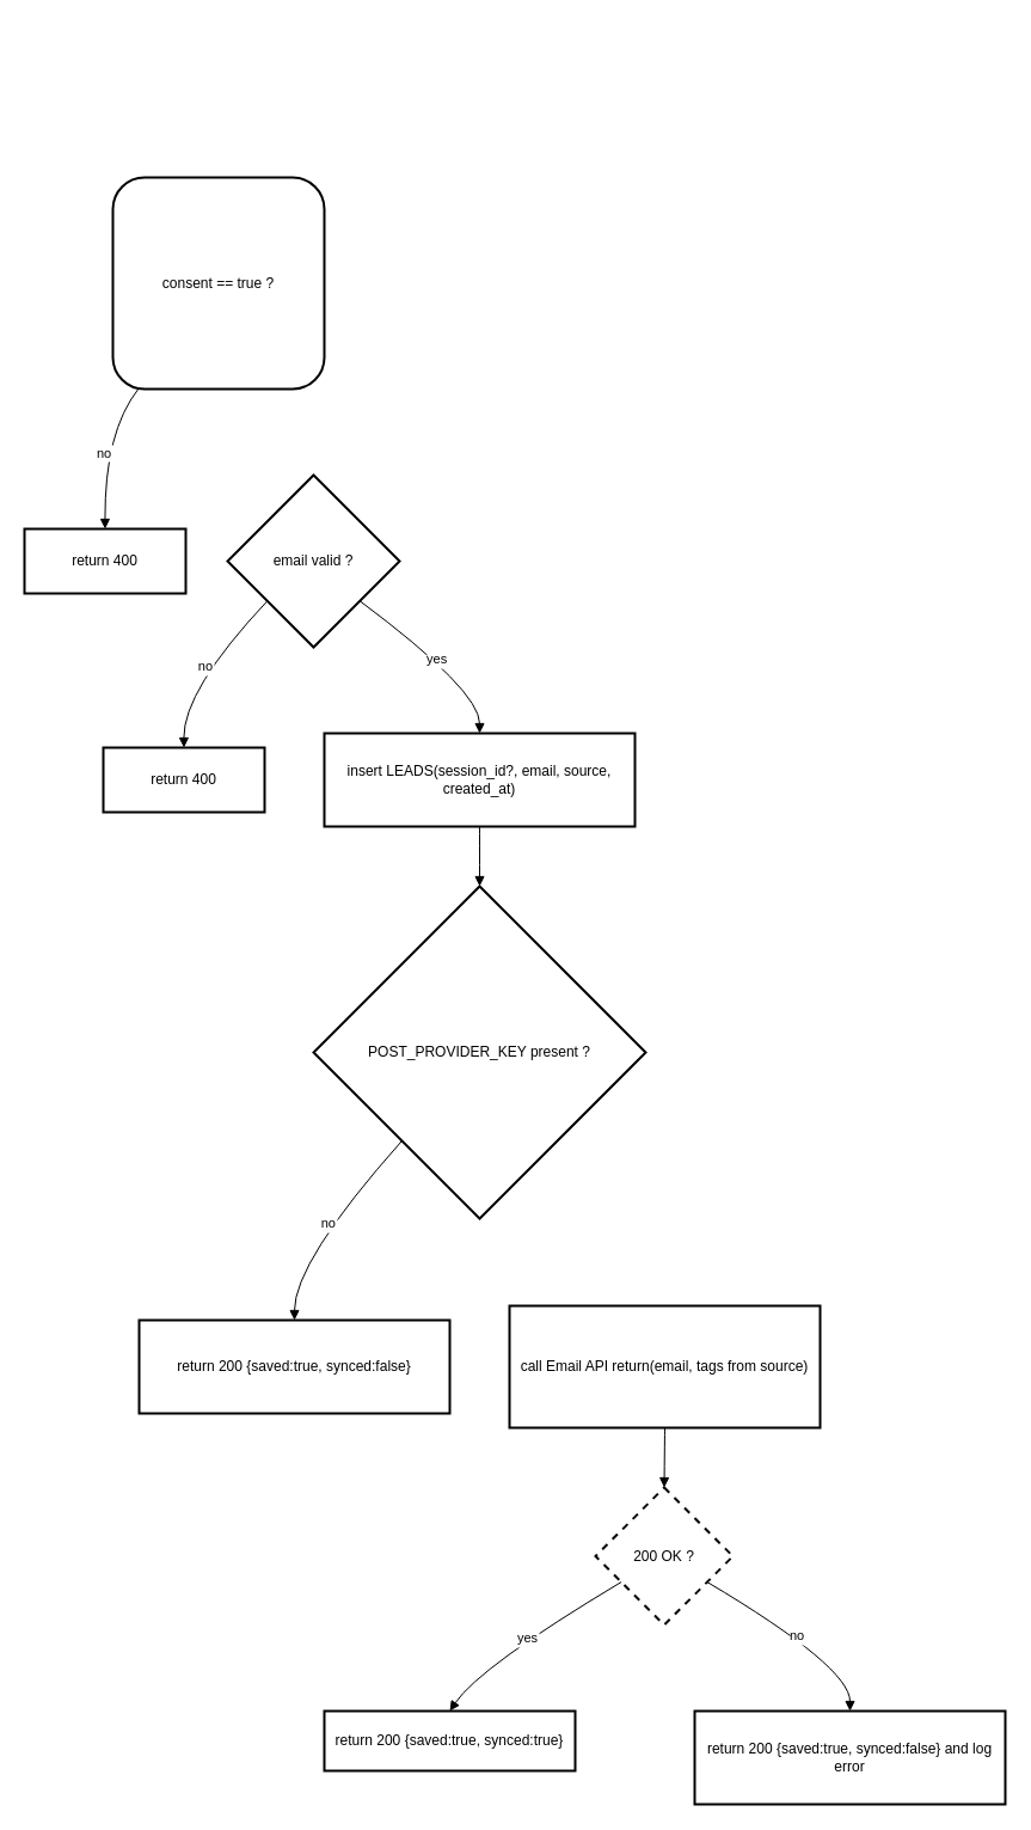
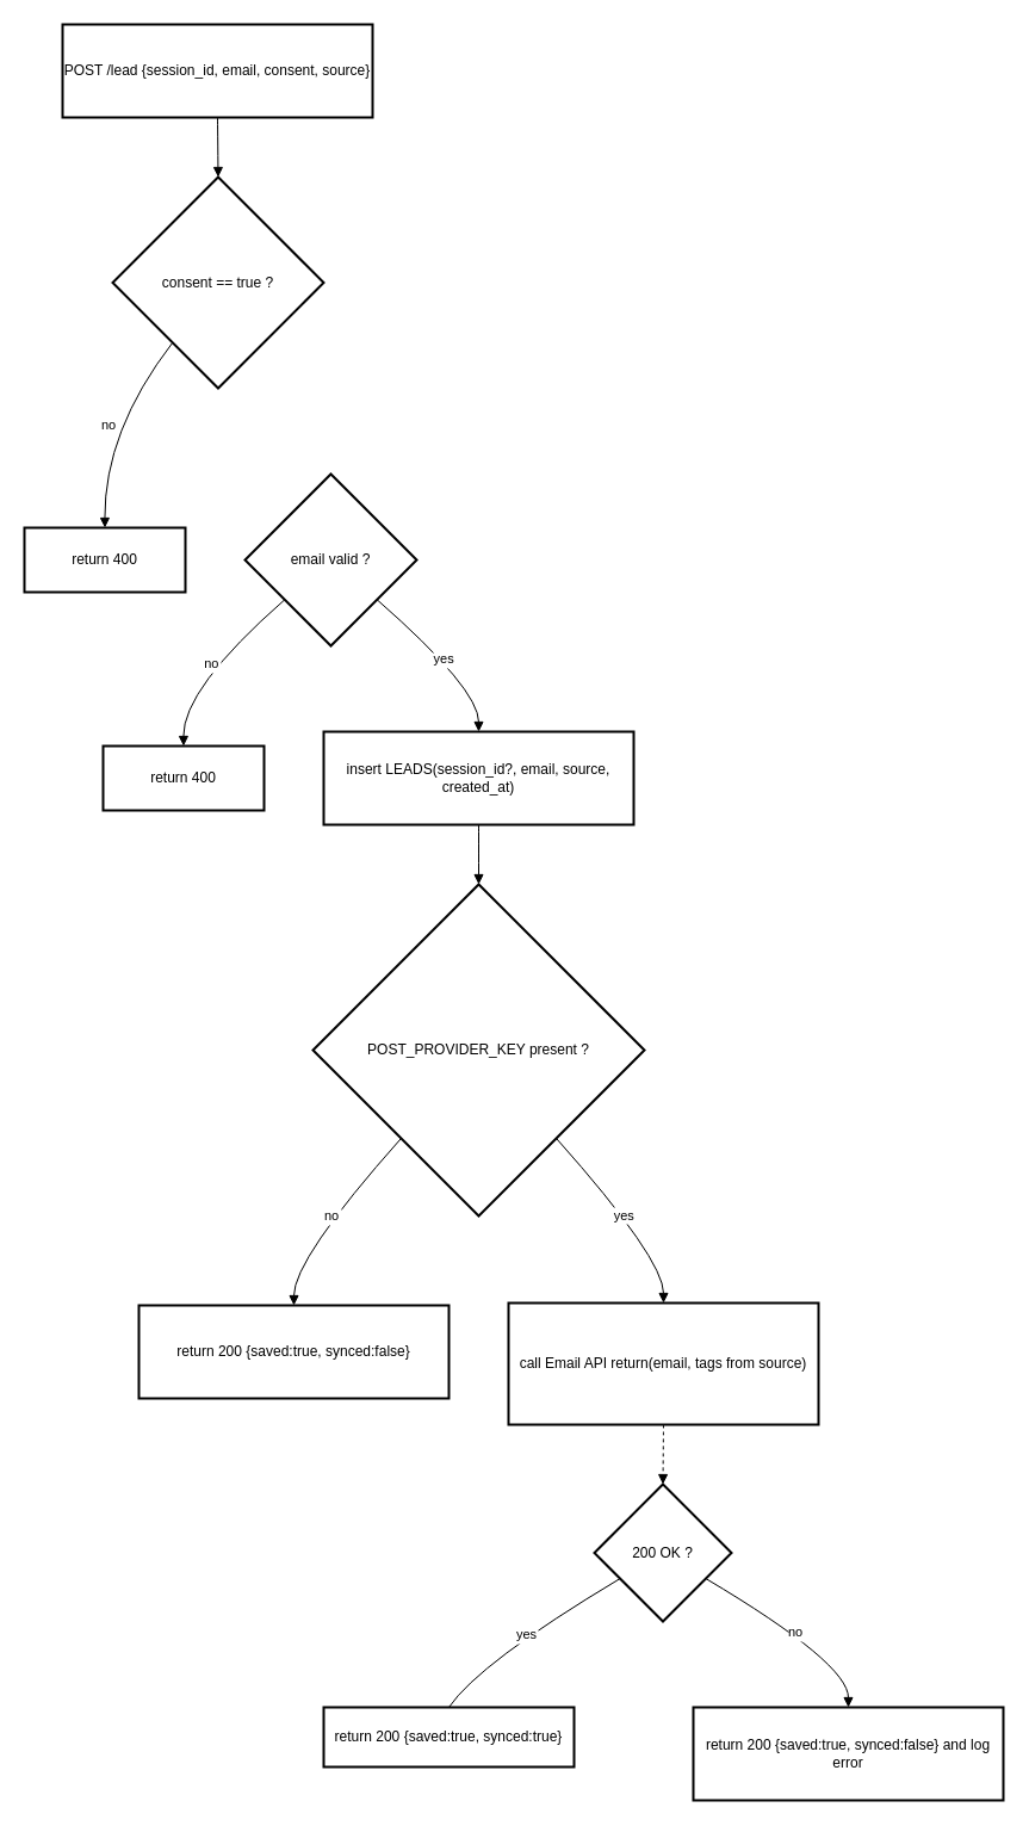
+ <mxCell id="2" value="POST /lead {session_id, email, consent, source}" style="whiteSpace=wrap;strokeWidth=2;" vertex="1" parent="1"><mxGeometry x="52" y="20" width="260" height="78" as="geometry" /></mxCell>
+ <mxCell id="14" value="" style="curved=1;startArrow=none;endArrow=block;exitX=0.5;exitY=1;entryX=0.5;entryY=0;rounded=0;" edge="1" parent="1" source="2" target="3"><mxGeometry relative="1" as="geometry"><Array as="points" /></mxGeometry></mxCell>
- <mxCell id="3" value="consent == true ?" style="strokeWidth=2;whiteSpace=wrap;rounded=1;" vertex="1" parent="1"><mxGeometry x="94" y="148" width="177" height="177" as="geometry" /></mxCell>
+ <mxCell id="3" value="consent == true ?" style="rhombus;strokeWidth=2;whiteSpace=wrap;" vertex="1" parent="1"><mxGeometry x="94" y="148" width="177" height="177" as="geometry" /></mxCell>
- <mxCell id="5" value="email valid ?" style="rhombus;strokeWidth=2;whiteSpace=wrap;" vertex="1" parent="1"><mxGeometry x="190" y="397" width="144" height="144" as="geometry" /></mxCell>
+ <mxCell id="5" value="email valid ?" style="rhombus;strokeWidth=2;whiteSpace=wrap;" vertex="1" parent="1"><mxGeometry x="205" y="397" width="144" height="144" as="geometry" /></mxCell>
+ <mxCell id="20" value="yes" style="curved=1;startArrow=none;endArrow=block;exitX=0.94;exitY=1;entryX=0.5;entryY=0;rounded=0;" edge="1" parent="1" source="8" target="10"><mxGeometry relative="1" as="geometry"><Array as="points"><mxPoint x="556" y="1055" /></Array></mxGeometry></mxCell>
- <mxCell id="9" value="return 200 {saved:true, synced:false}" style="whiteSpace=wrap;strokeWidth=2;" vertex="1" parent="1"><mxGeometry x="116" y="1104" width="260" height="78" as="geometry" /></mxCell>
+ <mxCell id="9" value="return 200 {saved:true, synced:false}" style="whiteSpace=wrap;strokeWidth=2;" vertex="1" parent="1"><mxGeometry x="116" y="1094" width="260" height="78" as="geometry" /></mxCell>
- <mxCell id="21" value="" style="curved=1;startArrow=none;endArrow=block;exitX=0.5;exitY=1;entryX=0.5;entryY=0;rounded=0;" edge="1" parent="1" source="10" target="11"><mxGeometry relative="1" as="geometry"><Array as="points" /></mxGeometry></mxCell>
+ <mxCell id="21" value="" style="curved=1;startArrow=none;endArrow=block;exitX=0.5;exitY=1;entryX=0.5;entryY=0;rounded=0;dashed=1;" edge="1" parent="1" source="10" target="11"><mxGeometry relative="1" as="geometry"><Array as="points" /></mxGeometry></mxCell>
- <mxCell id="11" value="200 OK ?" style="rhombus;strokeWidth=2;whiteSpace=wrap;dashed=1;" vertex="1" parent="1"><mxGeometry x="498" y="1244" width="115" height="115" as="geometry" /></mxCell>
+ <mxCell id="11" value="200 OK ?" style="rhombus;strokeWidth=2;whiteSpace=wrap;" vertex="1" parent="1"><mxGeometry x="498" y="1244" width="115" height="115" as="geometry" /></mxCell>
- <mxCell id="22" value="yes" style="curved=1;startArrow=none;endArrow=block;exitX=0;exitY=0.8;entryX=0.5;entryY=0;rounded=0;" edge="1" parent="1" source="11" target="12"><mxGeometry relative="1" as="geometry"><Array as="points"><mxPoint x="401" y="1394" /></Array></mxGeometry></mxCell>
+ <mxCell id="22" value="yes" style="curved=1;startArrow=none;endArrow=none;exitX=0;exitY=0.8;entryX=0.5;entryY=0;rounded=0;" edge="1" parent="1" source="11" target="12"><mxGeometry relative="1" as="geometry"><Array as="points"><mxPoint x="401" y="1394" /></Array></mxGeometry></mxCell>
